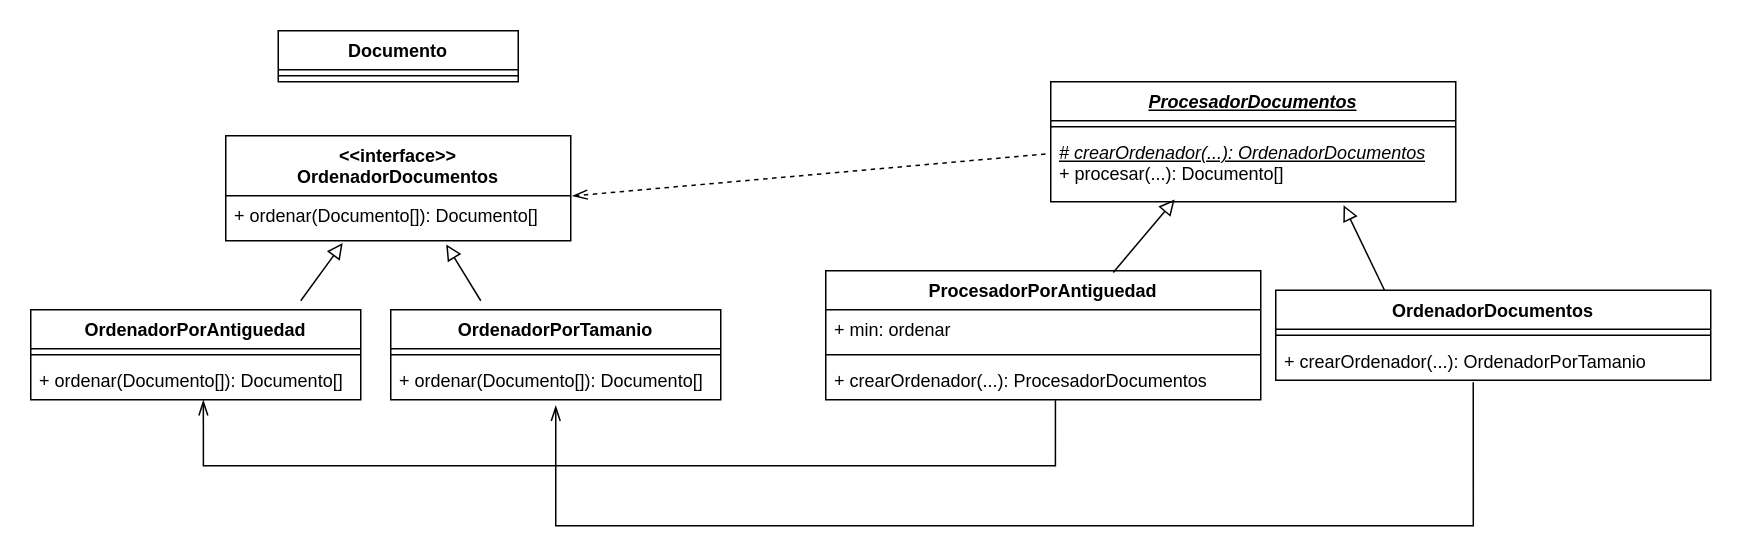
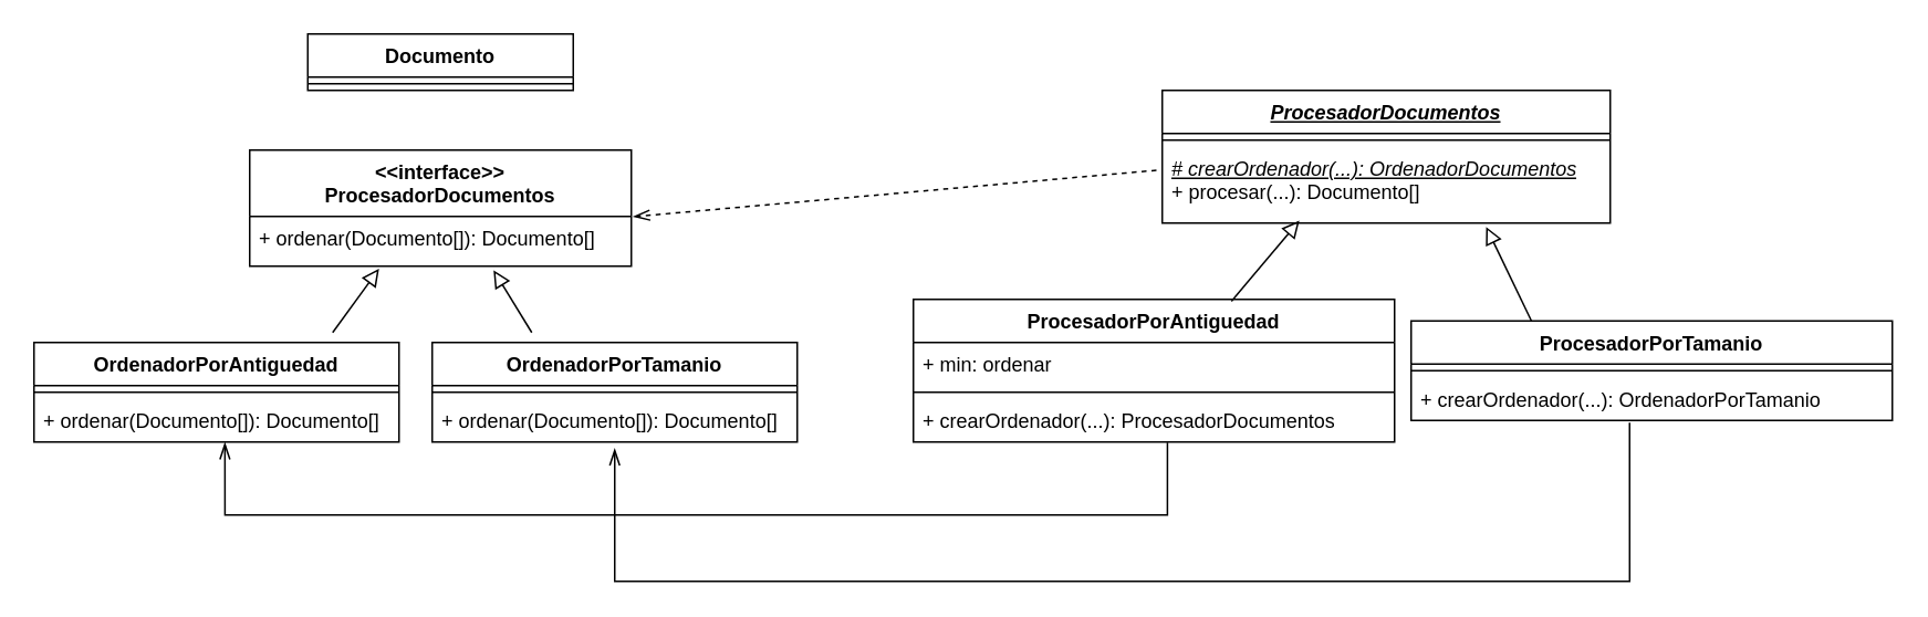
- <mxCell id="8" value="&lt;div&gt;&amp;lt;&amp;lt;interface&amp;gt;&amp;gt;&lt;/div&gt;OrdenadorDocumentos" style="swimlane;fontStyle=1;align=center;verticalAlign=top;childLayout=stackLayout;horizontal=1;startSize=40;horizontalStack=0;resizeParent=1;resizeParentMax=0;resizeLast=0;collapsible=1;marginBottom=0;whiteSpace=wrap;html=1;" parent="1" vertex="1"><mxGeometry x="150" y="90" width="230" height="70" as="geometry"><mxRectangle x="230" y="80" width="120" height="30" as="alternateBounds" /></mxGeometry></mxCell>
+ <mxCell id="8" value="&lt;div&gt;&amp;lt;&amp;lt;interface&amp;gt;&amp;gt;&lt;/div&gt;ProcesadorDocumentos" style="swimlane;fontStyle=1;align=center;verticalAlign=top;childLayout=stackLayout;horizontal=1;startSize=40;horizontalStack=0;resizeParent=1;resizeParentMax=0;resizeLast=0;collapsible=1;marginBottom=0;whiteSpace=wrap;html=1;" parent="1" vertex="1"><mxGeometry x="150" y="90" width="230" height="70" as="geometry"><mxRectangle x="230" y="80" width="120" height="30" as="alternateBounds" /></mxGeometry></mxCell>
- <mxCell id="15" value="OrdenadorDocumentos" style="swimlane;fontStyle=1;align=center;verticalAlign=top;childLayout=stackLayout;horizontal=1;startSize=26;horizontalStack=0;resizeParent=1;resizeParentMax=0;resizeLast=0;collapsible=1;marginBottom=0;whiteSpace=wrap;html=1;" vertex="1" parent="1"><mxGeometry x="850" y="193" width="290" height="60" as="geometry" /></mxCell>
+ <mxCell id="15" value="ProcesadorPorTamanio" style="swimlane;fontStyle=1;align=center;verticalAlign=top;childLayout=stackLayout;horizontal=1;startSize=26;horizontalStack=0;resizeParent=1;resizeParentMax=0;resizeLast=0;collapsible=1;marginBottom=0;whiteSpace=wrap;html=1;" vertex="1" parent="1"><mxGeometry x="850" y="193" width="290" height="60" as="geometry" /></mxCell>
